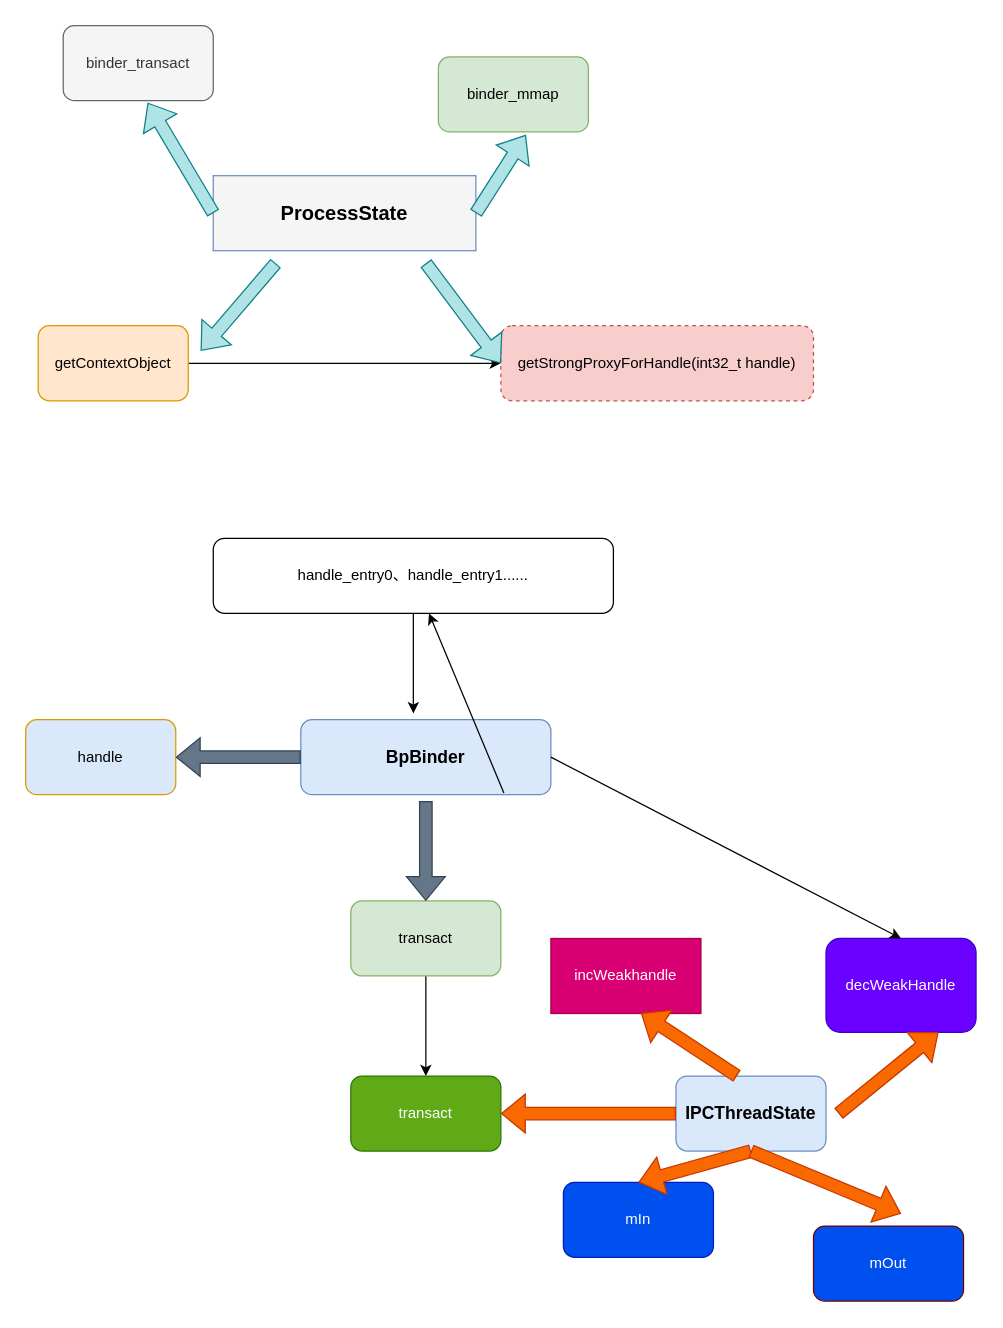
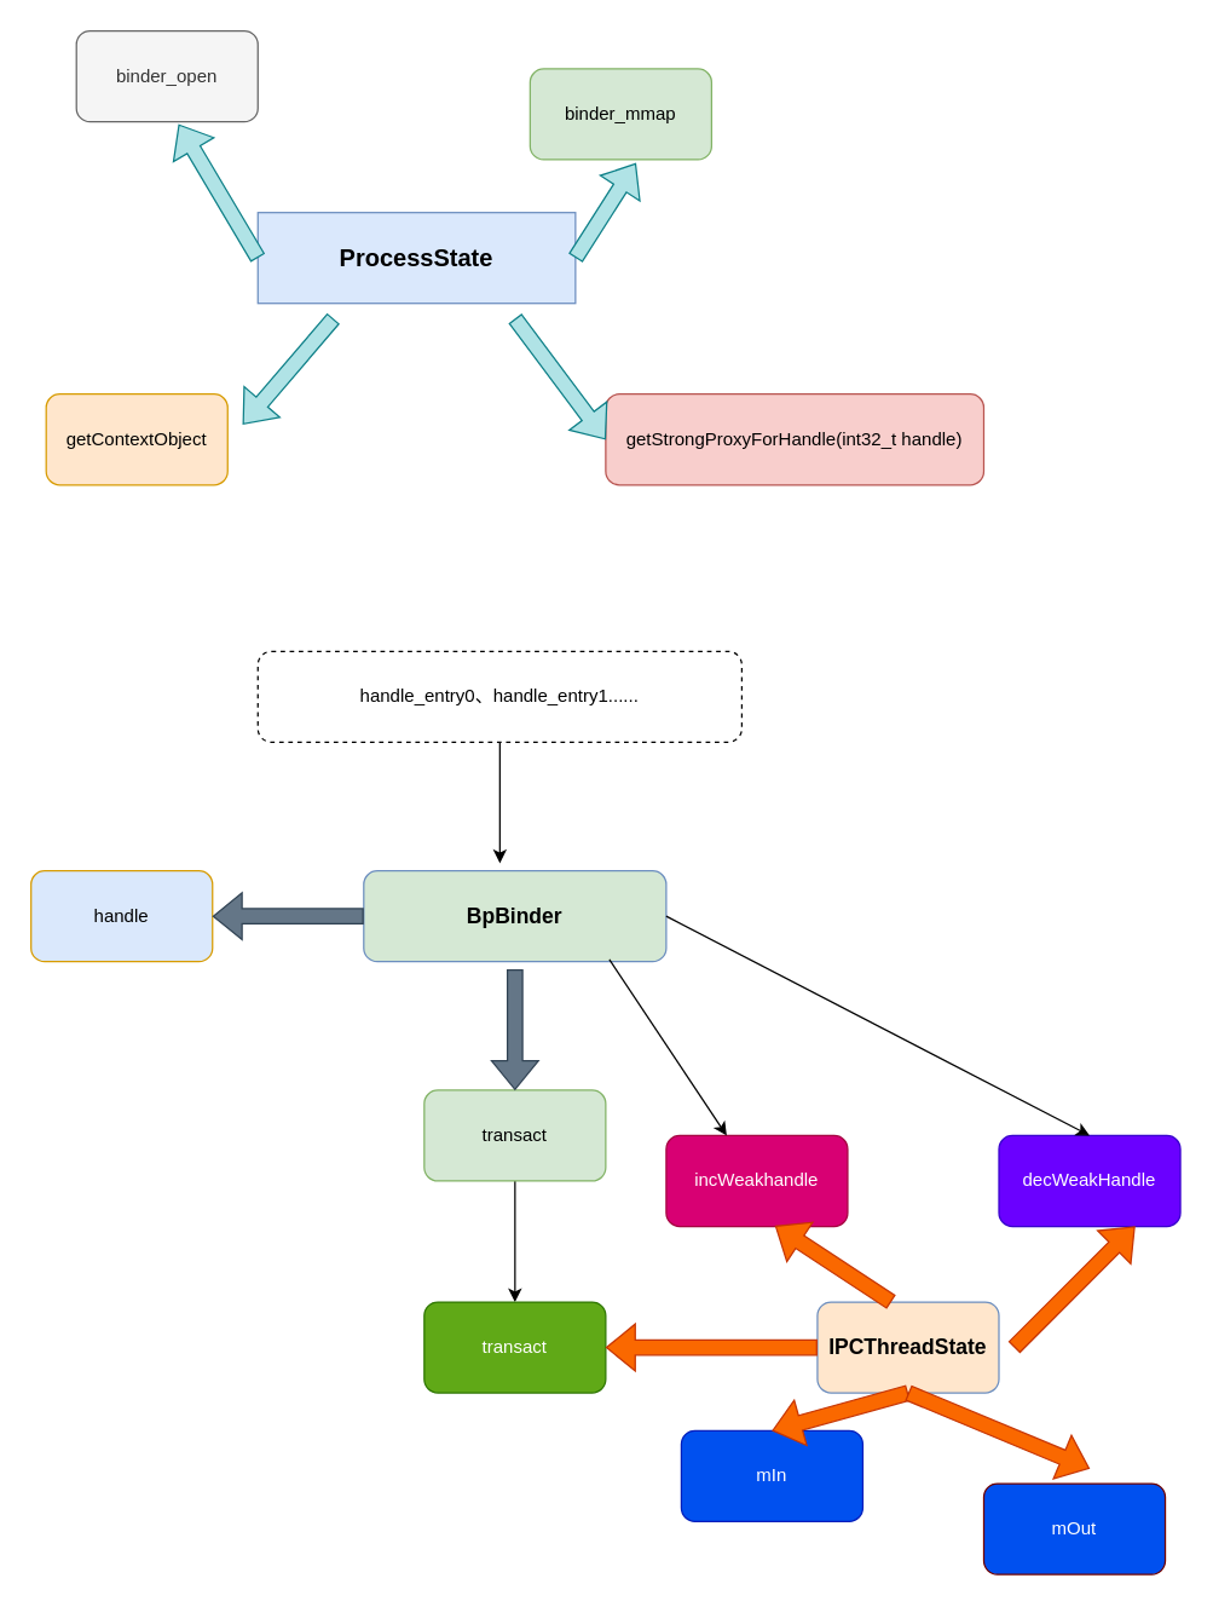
- <mxCell id="3" value="binder_transact" style="rounded=1;whiteSpace=wrap;html=1;fillColor=#f5f5f5;fontColor=#333333;strokeColor=#666666;" vertex="1" parent="1"><mxGeometry x="50" y="20" width="120" height="60" as="geometry" /></mxCell>
+ <mxCell id="3" value="binder_open" style="rounded=1;whiteSpace=wrap;html=1;fillColor=#f5f5f5;fontColor=#333333;strokeColor=#666666;" vertex="1" parent="1"><mxGeometry x="50" y="20" width="120" height="60" as="geometry" /></mxCell>
- <mxCell id="2" value="&lt;b&gt;&lt;font style=&quot;font-size: 16px;&quot;&gt;ProcessState&lt;/font&gt;&lt;/b&gt;" style="rounded=0;whiteSpace=wrap;html=1;fillColor=#f5f5f5;strokeColor=#6c8ebf;" vertex="1" parent="1"><mxGeometry x="170" y="140" width="210" height="60" as="geometry" /></mxCell>
+ <mxCell id="2" value="&lt;b&gt;&lt;font style=&quot;font-size: 16px;&quot;&gt;ProcessState&lt;/font&gt;&lt;/b&gt;" style="rounded=0;whiteSpace=wrap;html=1;fillColor=#dae8fc;strokeColor=#6c8ebf;" vertex="1" parent="1"><mxGeometry x="170" y="140" width="210" height="60" as="geometry" /></mxCell>
- <mxCell id="5" style="edgeStyle=orthogonalEdgeStyle;rounded=0;orthogonalLoop=1;jettySize=auto;html=1;entryX=0;entryY=0.5;entryDx=0;entryDy=0;" edge="1" parent="1" source="6" target="7"><mxGeometry relative="1" as="geometry" /></mxCell>
- <mxCell id="7" value="getStrongProxyForHandle(int32_t handle)" style="rounded=1;whiteSpace=wrap;html=1;fillColor=#f8cecc;strokeColor=#b85450;dashed=1;" vertex="1" parent="1"><mxGeometry x="400" y="260" width="250" height="60" as="geometry" /></mxCell>
+ <mxCell id="7" value="getStrongProxyForHandle(int32_t handle)" style="rounded=1;whiteSpace=wrap;html=1;fillColor=#f8cecc;strokeColor=#b85450;" vertex="1" parent="1"><mxGeometry x="400" y="260" width="250" height="60" as="geometry" /></mxCell>
- <mxCell id="13" value="handle_entry0、handle_entry1......" style="rounded=1;whiteSpace=wrap;html=1;" vertex="1" parent="1"><mxGeometry x="170" y="430" width="320" height="60" as="geometry" /></mxCell>
+ <mxCell id="13" value="handle_entry0、handle_entry1......" style="rounded=1;whiteSpace=wrap;html=1;dashed=1;" vertex="1" parent="1"><mxGeometry x="170" y="430" width="320" height="60" as="geometry" /></mxCell>
- <mxCell id="31" value="" style="endArrow=classic;html=1;rounded=0;exitX=0.812;exitY=0.977;exitDx=0;exitDy=0;exitPerimeter=0;" edge="1" parent="1" source="14" target="13"><mxGeometry width="50" height="50" relative="1" as="geometry"><mxPoint x="370" y="780" as="sourcePoint" /><mxPoint x="420" y="730" as="targetPoint" /></mxGeometry></mxCell>
+ <mxCell id="31" value="" style="endArrow=classic;html=1;rounded=0;exitX=0.812;exitY=0.977;exitDx=0;exitDy=0;exitPerimeter=0;" edge="1" parent="1" source="14" target="23"><mxGeometry width="50" height="50" relative="1" as="geometry"><mxPoint x="370" y="780" as="sourcePoint" /><mxPoint x="420" y="730" as="targetPoint" /></mxGeometry></mxCell>
- <mxCell id="14" value="&lt;font style=&quot;font-size: 14px;&quot;&gt;&lt;b&gt;BpBinder&lt;/b&gt;&lt;/font&gt;" style="rounded=1;whiteSpace=wrap;html=1;fillColor=#dae8fc;strokeColor=#6c8ebf;" vertex="1" parent="1"><mxGeometry x="240" y="575" width="200" height="60" as="geometry" /></mxCell>
+ <mxCell id="14" value="&lt;font style=&quot;font-size: 14px;&quot;&gt;&lt;b&gt;BpBinder&lt;/b&gt;&lt;/font&gt;" style="rounded=1;whiteSpace=wrap;html=1;fillColor=#d5e8d4;strokeColor=#6c8ebf;" vertex="1" parent="1"><mxGeometry x="240" y="575" width="200" height="60" as="geometry" /></mxCell>
- <mxCell id="23" value="incWeakhandle" style="whiteSpace=wrap;html=1;fillColor=#d80073;fontColor=#ffffff;strokeColor=#A50040;rounded=0;" vertex="1" parent="1"><mxGeometry x="440" y="750" width="120" height="60" as="geometry" /></mxCell>
+ <mxCell id="23" value="incWeakhandle" style="rounded=1;whiteSpace=wrap;html=1;fillColor=#d80073;fontColor=#ffffff;strokeColor=#A50040;" vertex="1" parent="1"><mxGeometry x="440" y="750" width="120" height="60" as="geometry" /></mxCell>
- <mxCell id="22" value="decWeakHandle" style="rounded=1;whiteSpace=wrap;html=1;fillColor=#6a00ff;fontColor=#ffffff;strokeColor=#3700CC;" vertex="1" parent="1"><mxGeometry x="660" y="750" width="120" height="75" as="geometry" /></mxCell>
+ <mxCell id="22" value="decWeakHandle" style="rounded=1;whiteSpace=wrap;html=1;fillColor=#6a00ff;fontColor=#ffffff;strokeColor=#3700CC;" vertex="1" parent="1"><mxGeometry x="660" y="750" width="120" height="60" as="geometry" /></mxCell>
- <mxCell id="20" value="&lt;font style=&quot;font-size: 14px;&quot;&gt;&lt;b&gt;IPCThreadState&lt;/b&gt;&lt;/font&gt;" style="rounded=1;whiteSpace=wrap;html=1;fillColor=#dae8fc;strokeColor=#6c8ebf;" vertex="1" parent="1"><mxGeometry x="540" y="860" width="120" height="60" as="geometry" /></mxCell>
+ <mxCell id="20" value="&lt;font style=&quot;font-size: 14px;&quot;&gt;&lt;b&gt;IPCThreadState&lt;/b&gt;&lt;/font&gt;" style="rounded=1;whiteSpace=wrap;html=1;fillColor=#ffe6cc;strokeColor=#6c8ebf;" vertex="1" parent="1"><mxGeometry x="540" y="860" width="120" height="60" as="geometry" /></mxCell>
